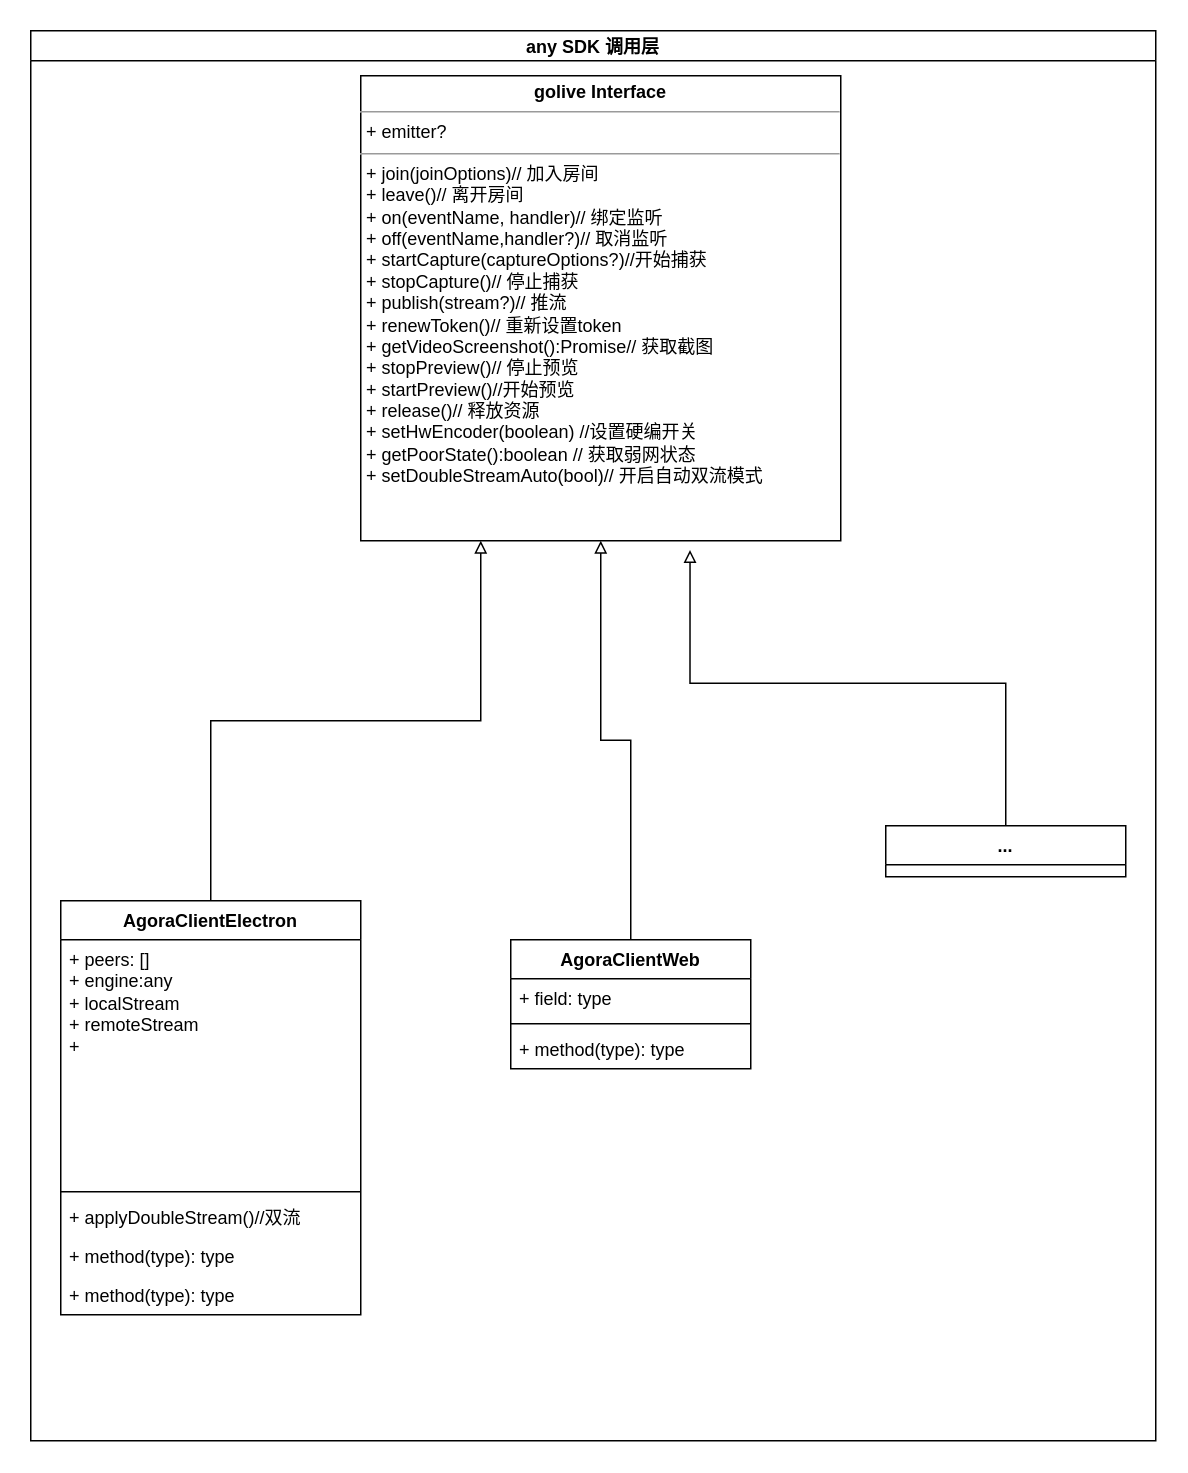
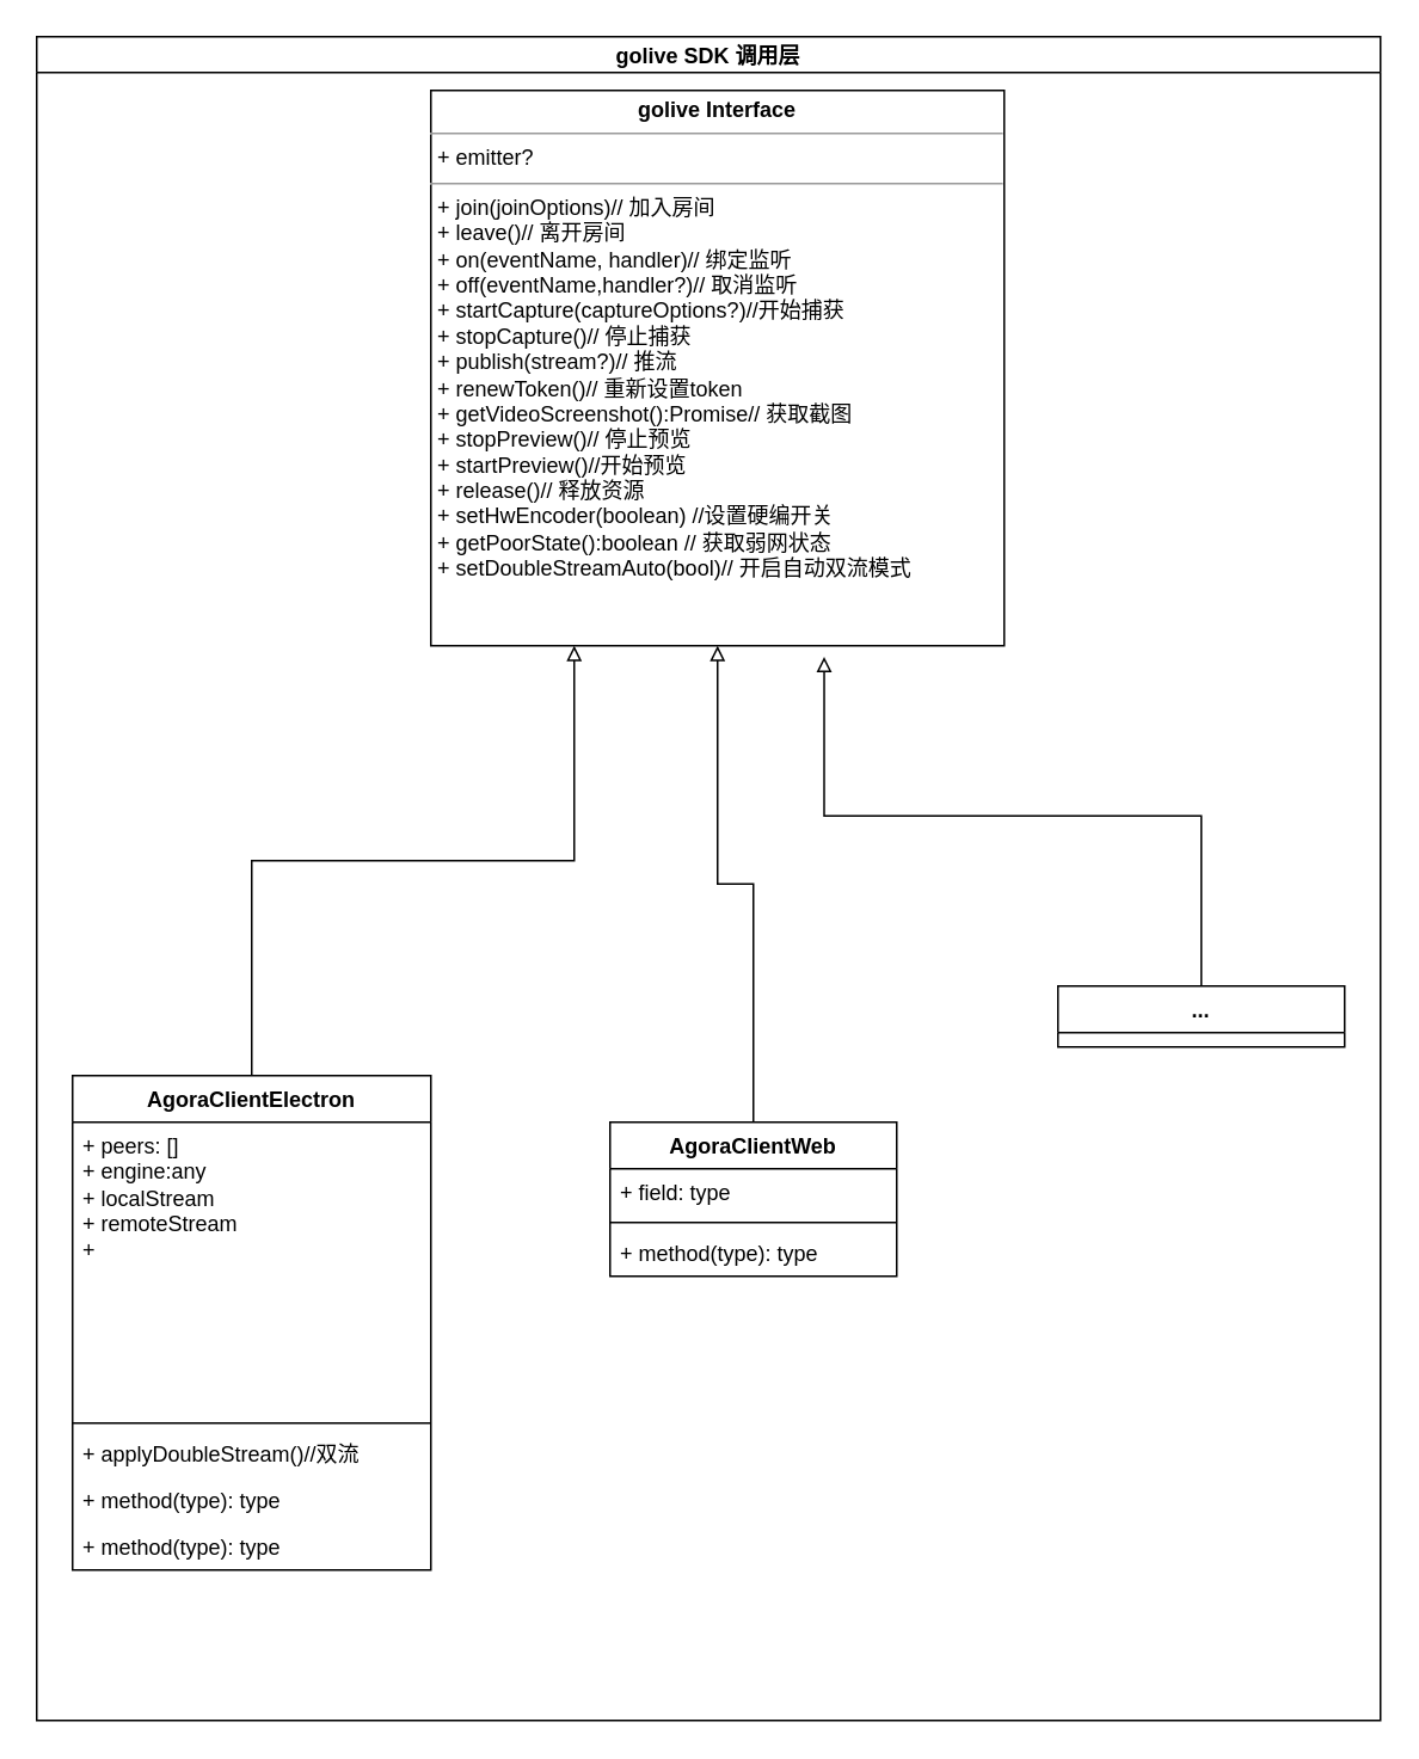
- <mxCell id="2" value="any SDK 调用层" style="swimlane;startSize=20;horizontal=1;containerType=tree;" vertex="1" parent="1"><mxGeometry x="20" y="20" width="750" height="940" as="geometry" /></mxCell>
+ <mxCell id="2" value="golive SDK 调用层" style="swimlane;startSize=20;horizontal=1;containerType=tree;" vertex="1" parent="1"><mxGeometry x="20" y="20" width="750" height="940" as="geometry" /></mxCell>
